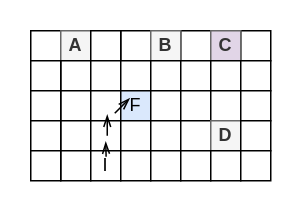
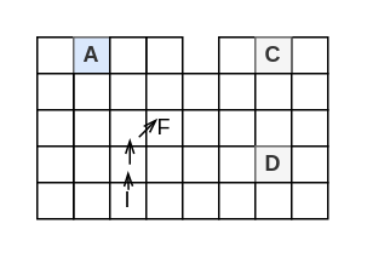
- <mxCell id="3" value="A" style="rounded=0;whiteSpace=wrap;html=1;fontStyle=1;fillColor=#f5f5f5;strokeColor=#666666;fontColor=#333333;" vertex="1" parent="1"><mxGeometry x="40" y="20" width="20" height="20" as="geometry" /></mxCell>
+ <mxCell id="3" value="A" style="rounded=0;whiteSpace=wrap;html=1;fontStyle=1;fillColor=#dae8fc;strokeColor=#666666;fontColor=#333333;" vertex="1" parent="1"><mxGeometry x="40" y="20" width="20" height="20" as="geometry" /></mxCell>
- <mxCell id="9" value="&lt;b&gt;B&lt;/b&gt;" style="rounded=0;whiteSpace=wrap;html=1;fillColor=#f5f5f5;strokeColor=#666666;fontColor=#333333;" vertex="1" parent="1"><mxGeometry x="100" y="20" width="20" height="20" as="geometry" /></mxCell>
- <mxCell id="11" value="C" style="rounded=0;whiteSpace=wrap;html=1;fontStyle=1;fillColor=#e1d5e7;strokeColor=#666666;fontColor=#333333;" vertex="1" parent="1"><mxGeometry x="140" y="20" width="20" height="20" as="geometry" /></mxCell>
+ <mxCell id="11" value="C" style="rounded=0;whiteSpace=wrap;html=1;fontStyle=1;fillColor=#f5f5f5;strokeColor=#666666;fontColor=#333333;" vertex="1" parent="1"><mxGeometry x="140" y="20" width="20" height="20" as="geometry" /></mxCell>
- <mxCell id="21" value="F" style="rounded=0;whiteSpace=wrap;html=1;fillColor=#dae8fc;" vertex="1" parent="1"><mxGeometry x="80" y="60" width="20" height="20" as="geometry" /></mxCell>
+ <mxCell id="21" value="F" style="rounded=0;whiteSpace=wrap;html=1;" vertex="1" parent="1"><mxGeometry x="80" y="60" width="20" height="20" as="geometry" /></mxCell>
